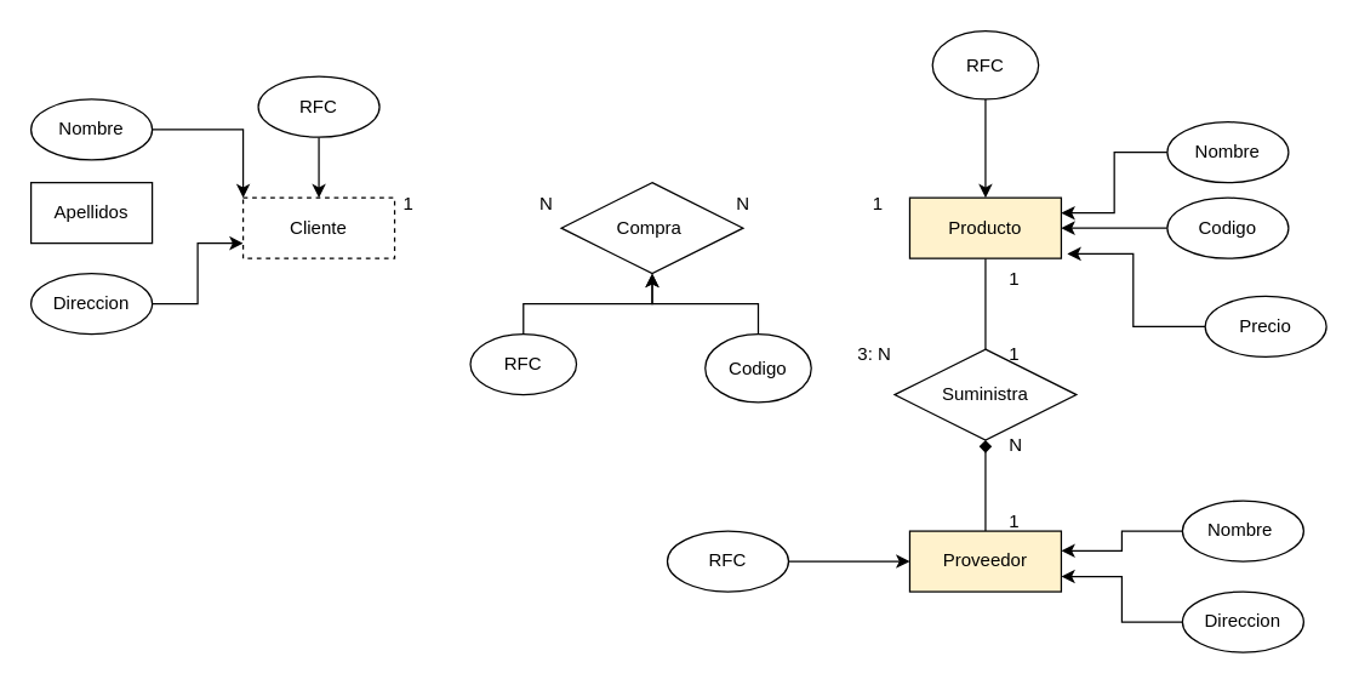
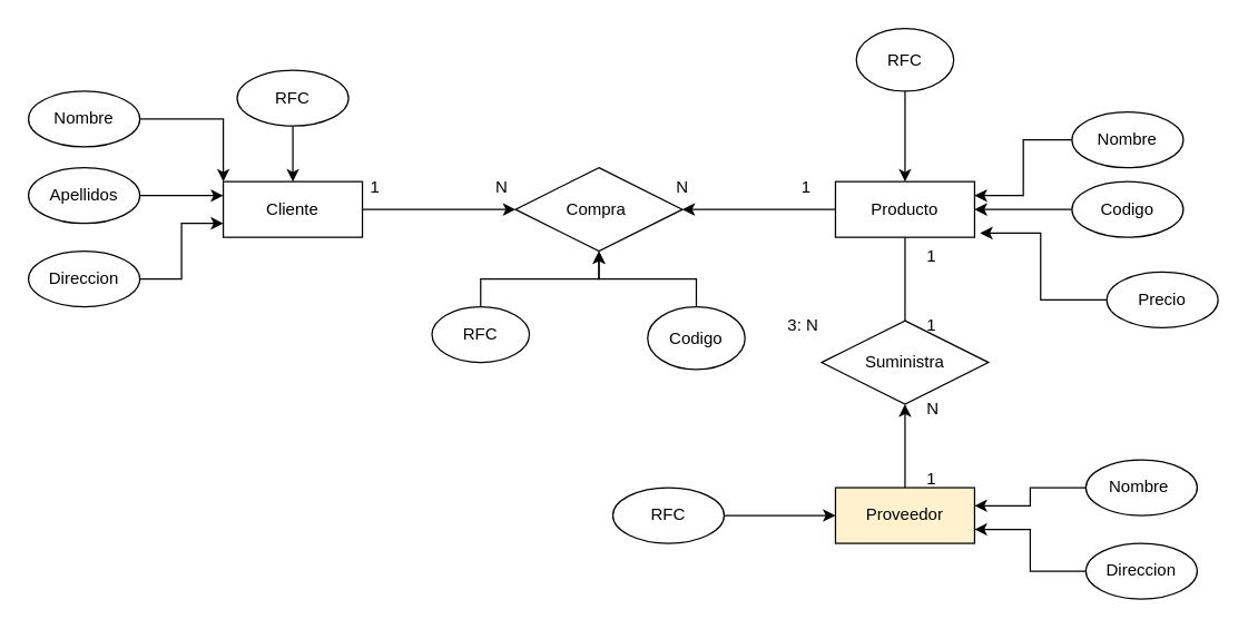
- <mxCell id="35" value="Apellidos" style="whiteSpace=wrap;html=1;align=center;rounded=0;" vertex="1" parent="1"><mxGeometry x="20" y="120" width="80" height="40" as="geometry" /></mxCell>
+ <mxCell id="35" value="Apellidos" style="ellipse;whiteSpace=wrap;html=1;align=center;" vertex="1" parent="1"><mxGeometry x="20" y="120" width="80" height="40" as="geometry" /></mxCell>
+ <mxCell id="34" style="edgeStyle=orthogonalEdgeStyle;rounded=0;orthogonalLoop=1;jettySize=auto;html=1;exitX=1;exitY=0.5;exitDx=0;exitDy=0;entryX=0;entryY=0.25;entryDx=0;entryDy=0;" edge="1" parent="1" source="35" target="3"><mxGeometry relative="1" as="geometry" /></mxCell>
- <mxCell id="3" value="Cliente" style="whiteSpace=wrap;html=1;align=center;dashed=1;" vertex="1" parent="1"><mxGeometry x="160" y="130" width="100" height="40" as="geometry" /></mxCell>
+ <mxCell id="3" value="Cliente" style="whiteSpace=wrap;html=1;align=center;" vertex="1" parent="1"><mxGeometry x="160" y="130" width="100" height="40" as="geometry" /></mxCell>
+ <mxCell id="2" style="edgeStyle=orthogonalEdgeStyle;rounded=0;orthogonalLoop=1;jettySize=auto;html=1;exitX=1;exitY=0.5;exitDx=0;exitDy=0;entryX=0;entryY=0.5;entryDx=0;entryDy=0;" edge="1" parent="1" source="3" target="9"><mxGeometry relative="1" as="geometry" /></mxCell>
+ <mxCell id="4" style="edgeStyle=orthogonalEdgeStyle;rounded=0;orthogonalLoop=1;jettySize=auto;html=1;exitX=0;exitY=0.5;exitDx=0;exitDy=0;" edge="1" parent="1" source="6" target="9"><mxGeometry relative="1" as="geometry" /></mxCell>
- <mxCell id="6" value="Producto" style="whiteSpace=wrap;html=1;align=center;fillColor=#fff2cc;" vertex="1" parent="1"><mxGeometry x="600" y="130" width="100" height="40" as="geometry" /></mxCell>
+ <mxCell id="6" value="Producto" style="whiteSpace=wrap;html=1;align=center;" vertex="1" parent="1"><mxGeometry x="600" y="130" width="100" height="40" as="geometry" /></mxCell>
- <mxCell id="7" style="edgeStyle=orthogonalEdgeStyle;rounded=0;orthogonalLoop=1;jettySize=auto;html=1;exitX=0.5;exitY=0;exitDx=0;exitDy=0;entryX=0.5;entryY=1;entryDx=0;entryDy=0;endArrow=diamond;" edge="1" parent="1" source="8" target="10"><mxGeometry relative="1" as="geometry" /></mxCell>
+ <mxCell id="7" style="edgeStyle=orthogonalEdgeStyle;rounded=0;orthogonalLoop=1;jettySize=auto;html=1;exitX=0.5;exitY=0;exitDx=0;exitDy=0;entryX=0.5;entryY=1;entryDx=0;entryDy=0;" edge="1" parent="1" source="8" target="10"><mxGeometry relative="1" as="geometry" /></mxCell>
